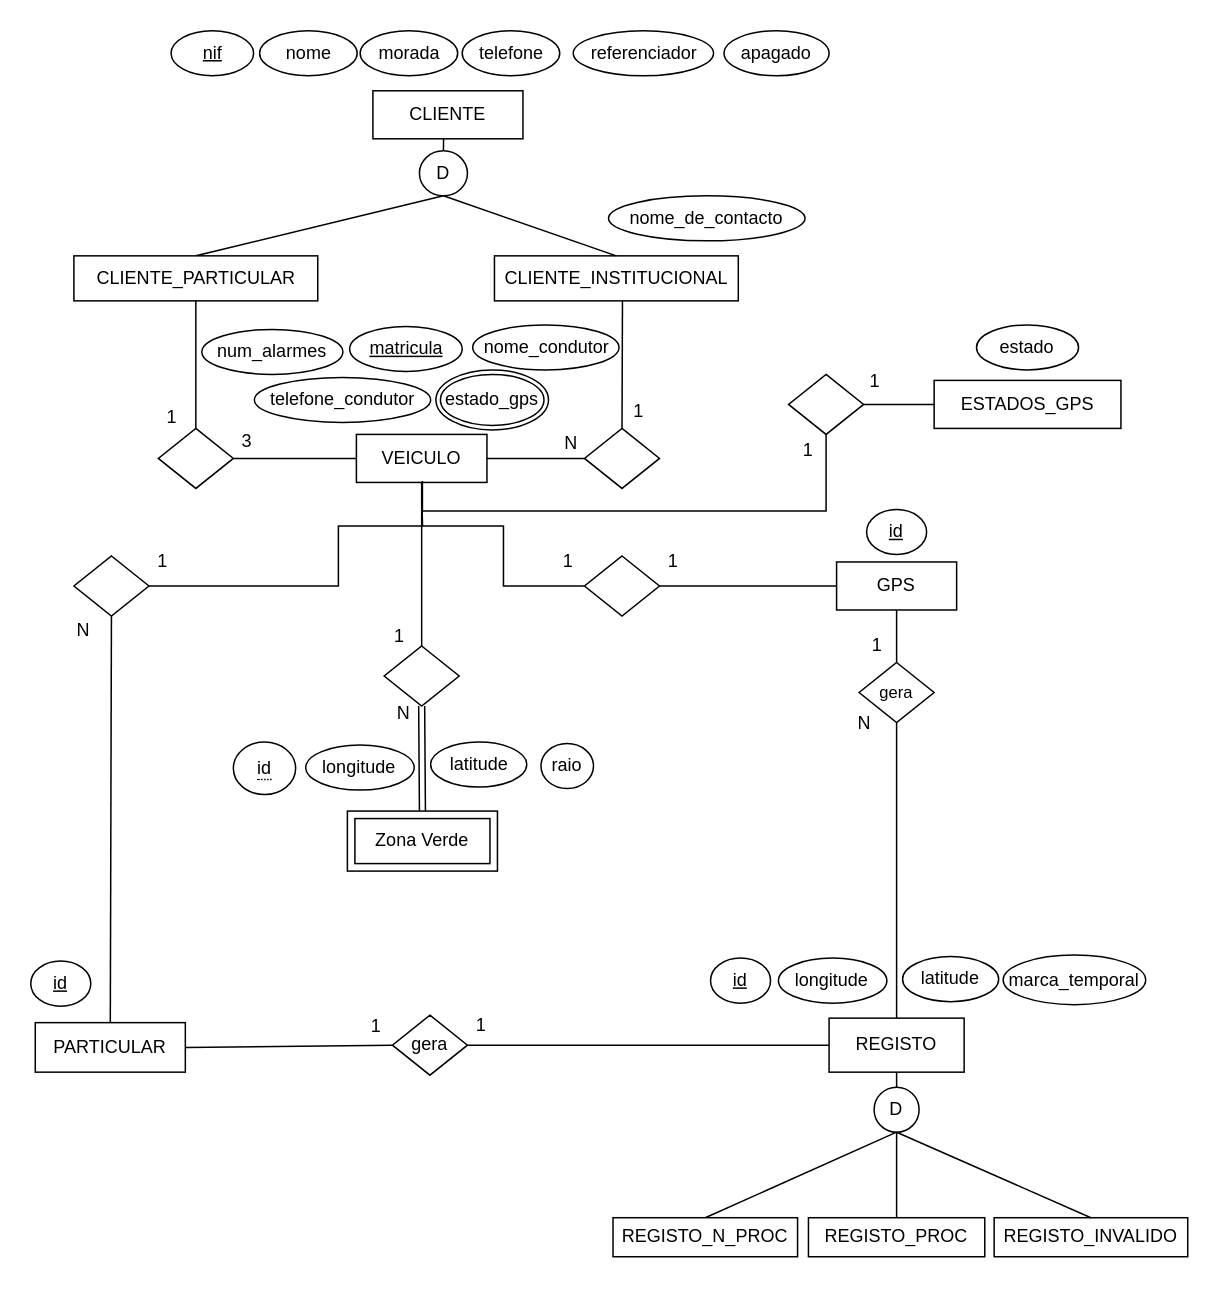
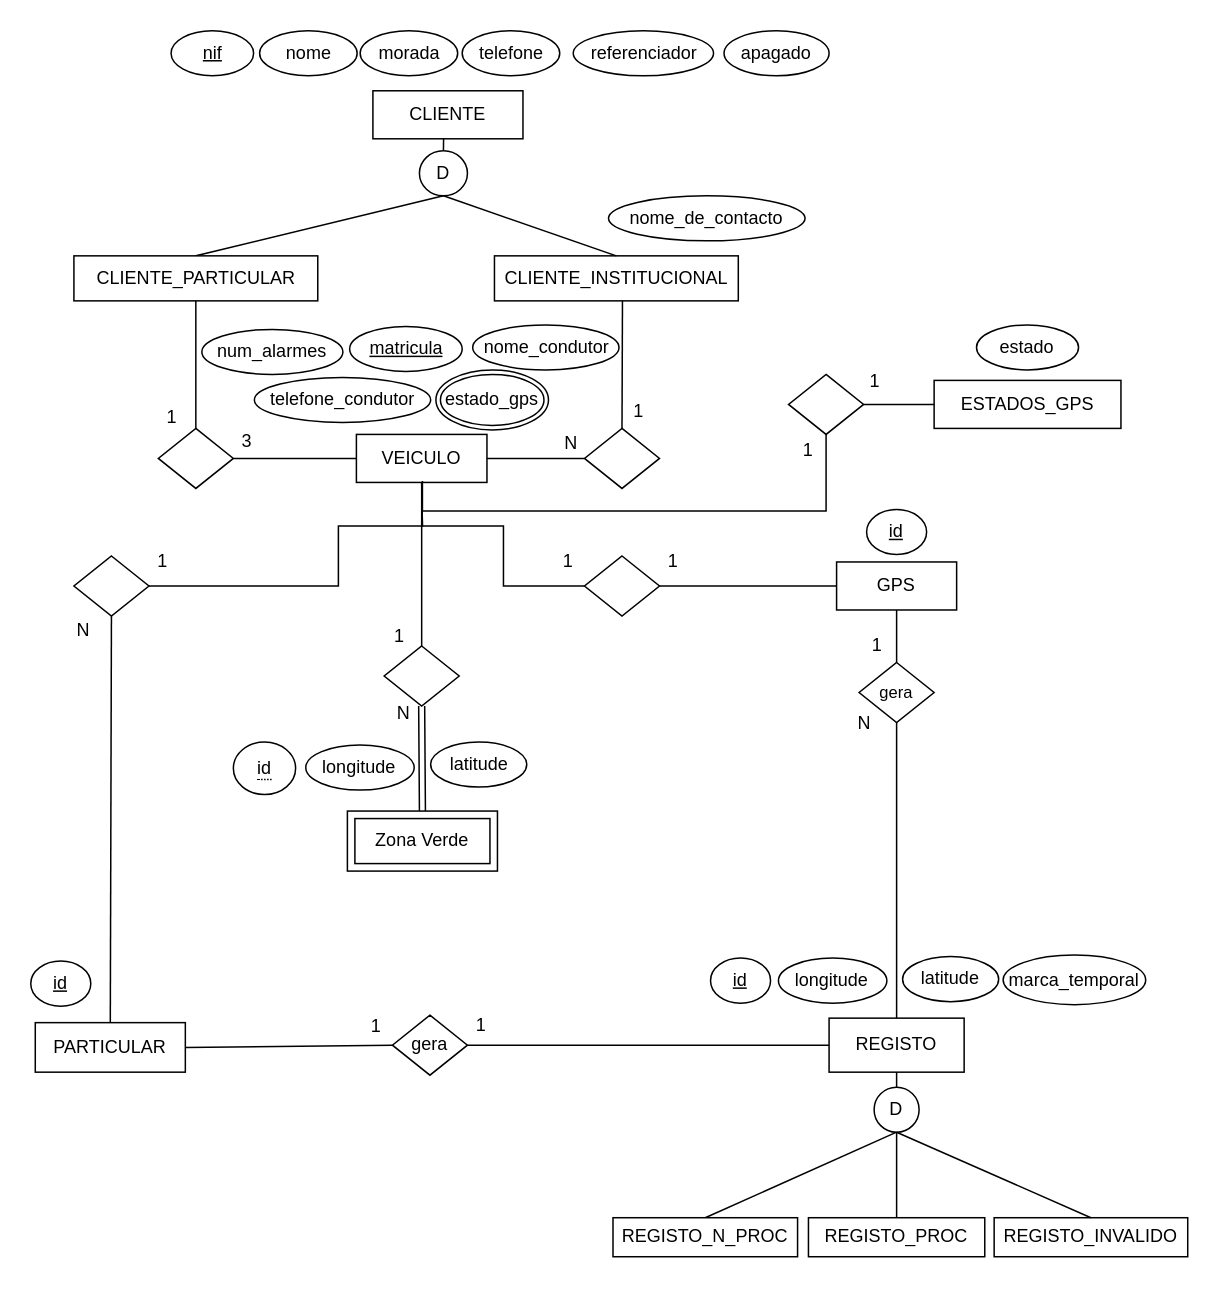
- <mxCell id="43" value="raio" style="ellipse;whiteSpace=wrap;html=1;align=center;hachureGap=4;pointerEvents=0;" parent="1" vertex="1"><mxGeometry x="360" y="495" width="35" height="30" as="geometry" /></mxCell>
